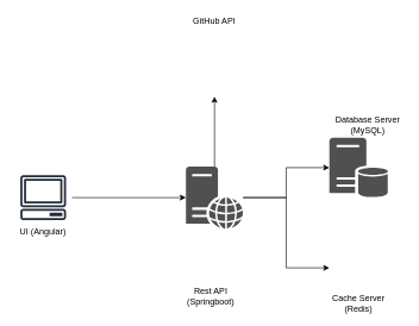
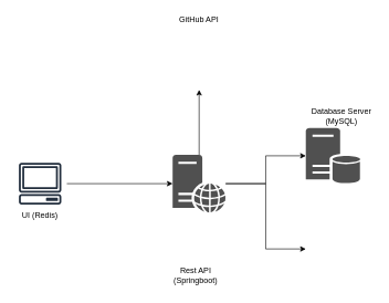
- <mxCell id="11" value="UI (Angular)" style="text;html=1;strokeColor=none;fillColor=none;align=center;verticalAlign=middle;whiteSpace=wrap;rounded=0;" vertex="1" parent="1"><mxGeometry x="20" y="315" width="80" height="20" as="geometry" /></mxCell>
+ <mxCell id="11" value="UI (Redis)" style="text;html=1;strokeColor=none;fillColor=none;align=center;verticalAlign=middle;whiteSpace=wrap;rounded=0;" vertex="1" parent="1"><mxGeometry x="20" y="315" width="80" height="20" as="geometry" /></mxCell>
- <mxCell id="15" value="Cache Server (Redis)" style="text;html=1;strokeColor=none;fillColor=none;align=center;verticalAlign=middle;whiteSpace=wrap;rounded=0;" vertex="1" parent="1"><mxGeometry x="457" y="415" width="90" height="20" as="geometry" /></mxCell>
